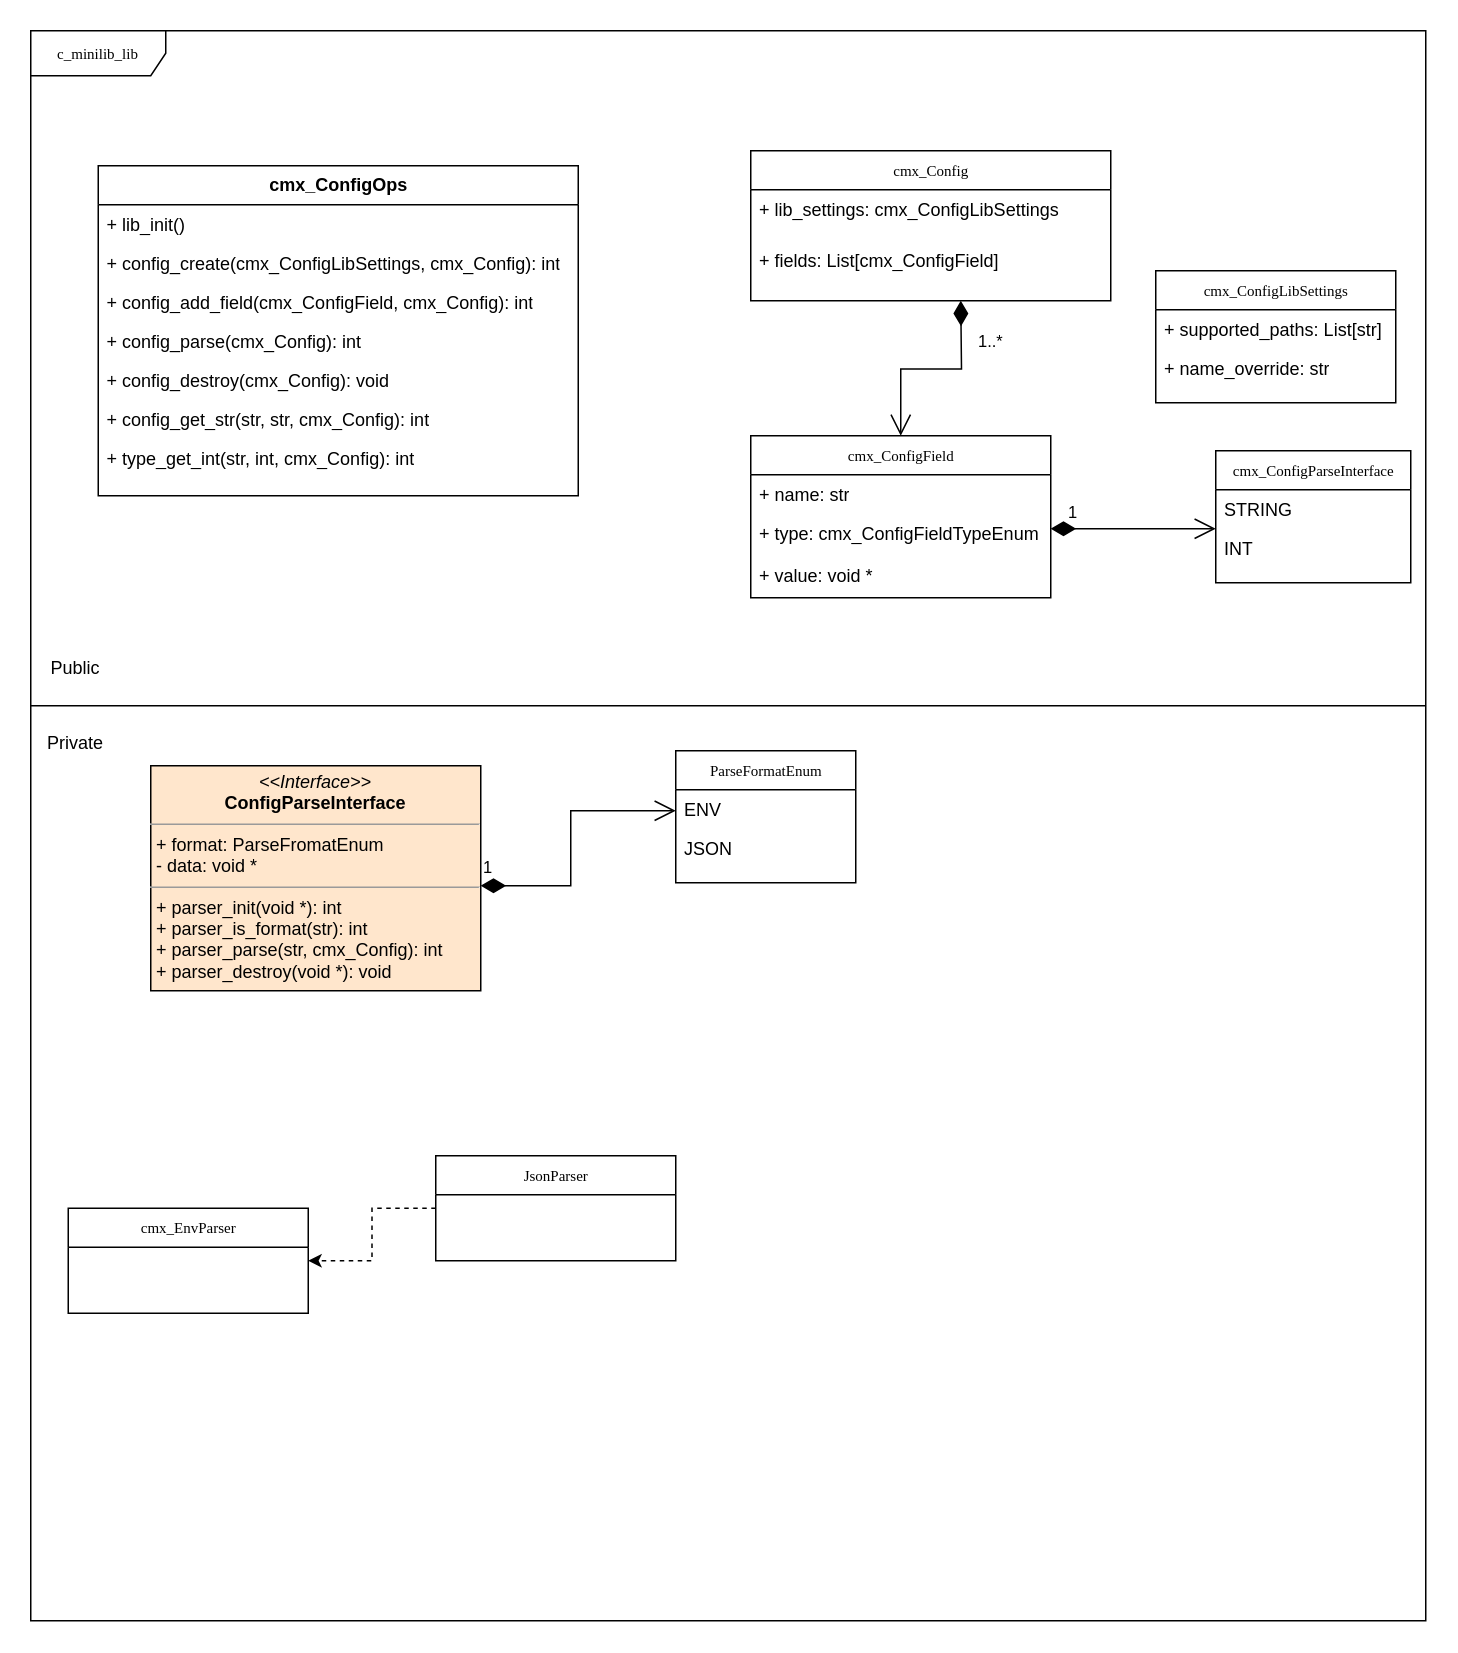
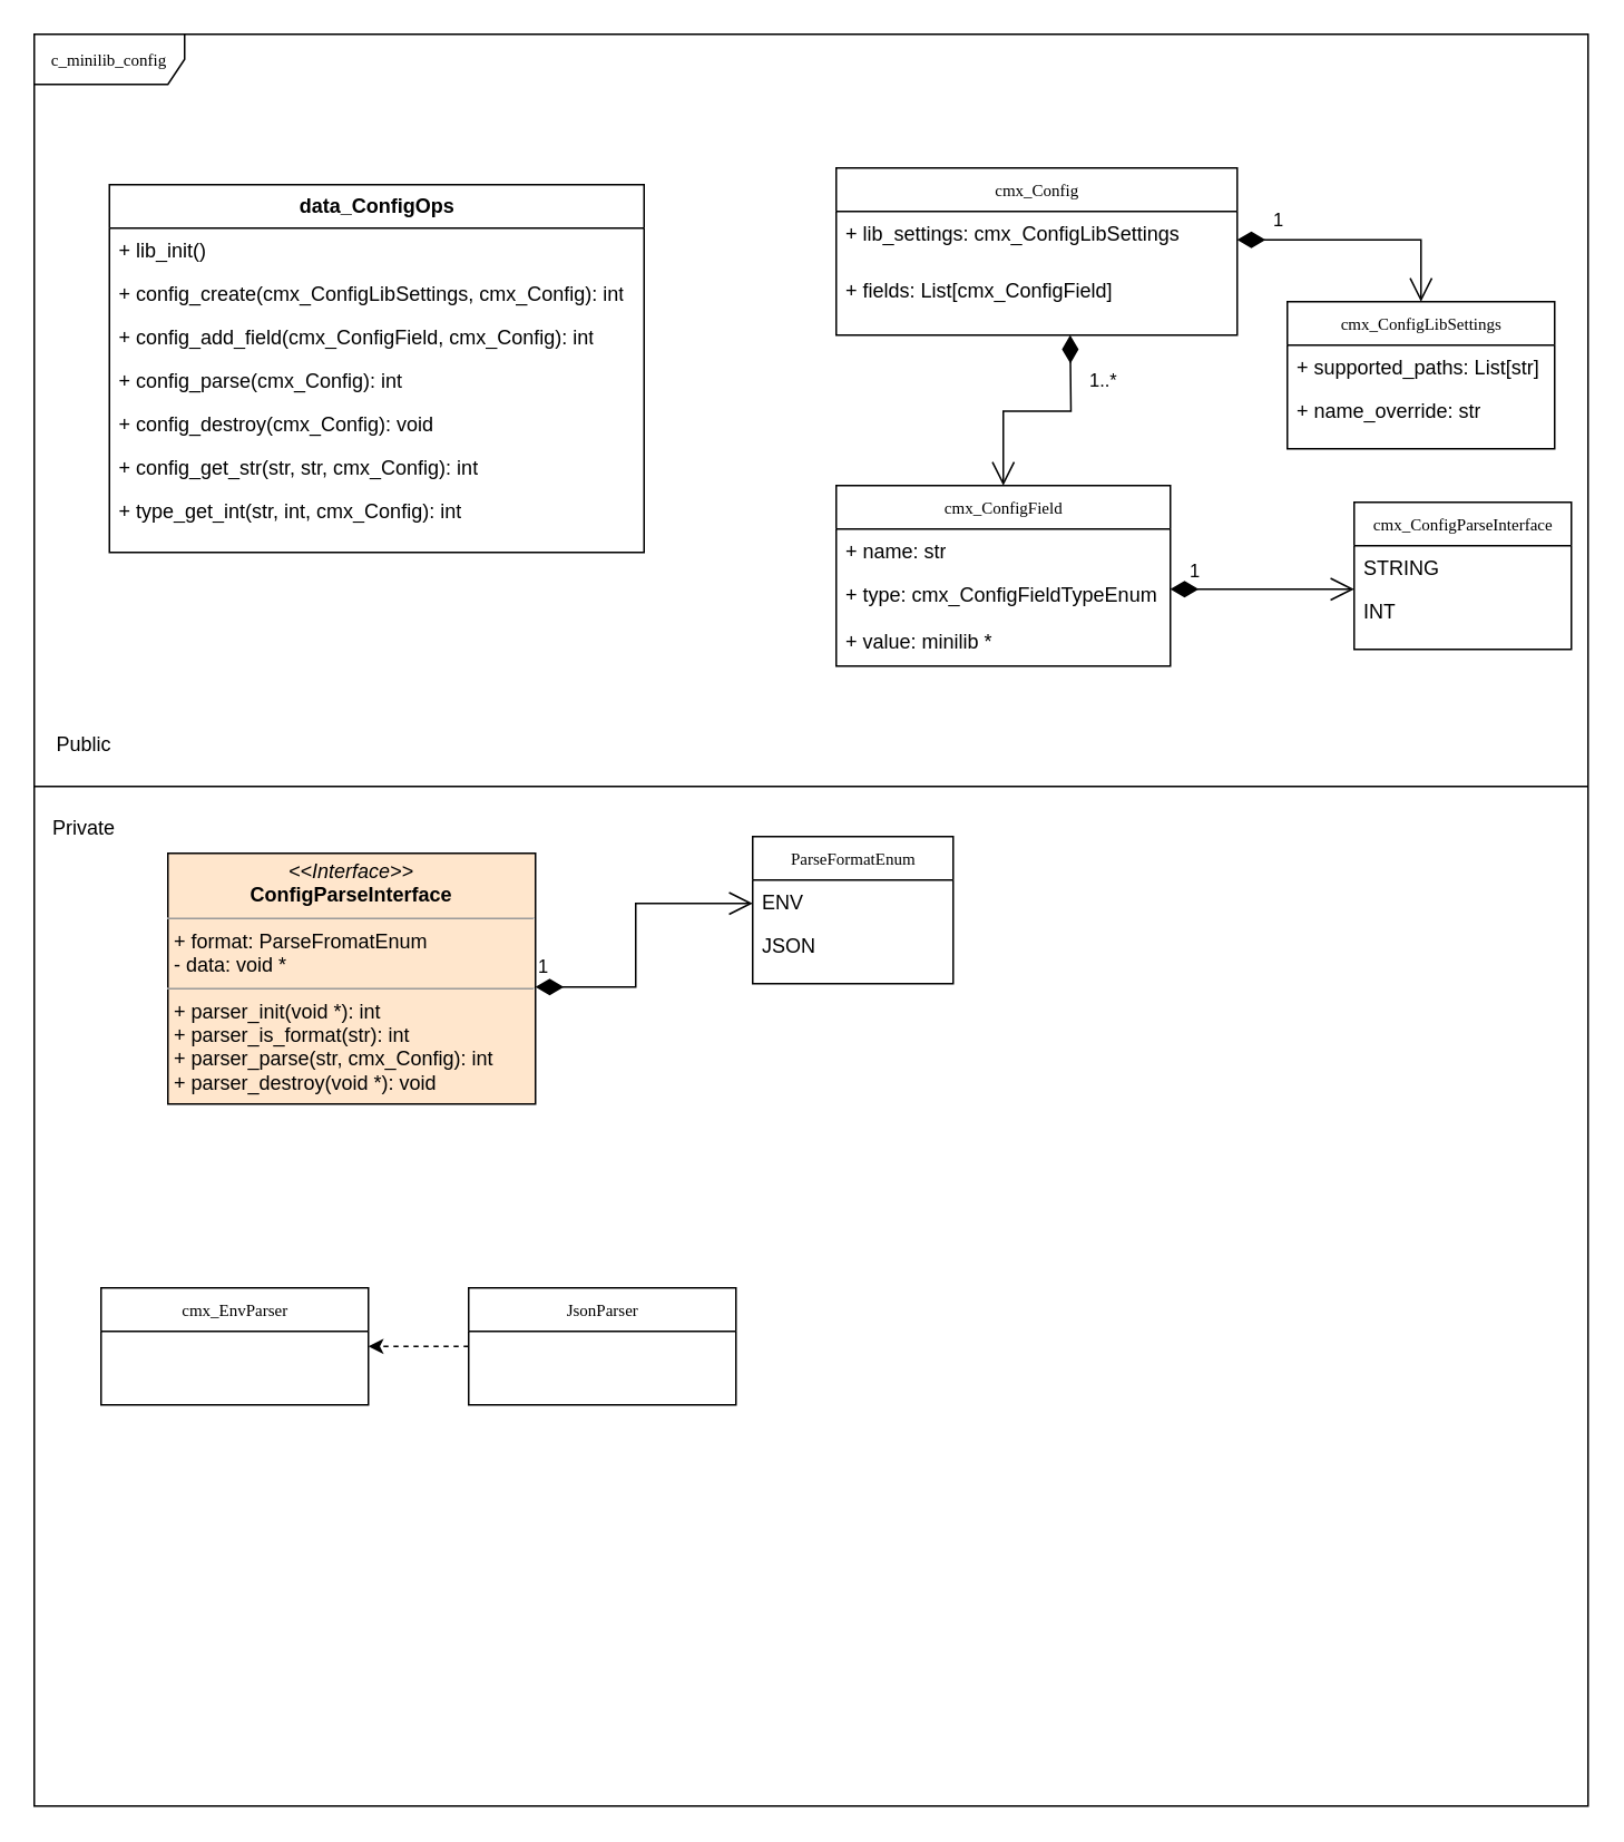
- <mxCell id="2" value="c_minilib_lib" style="shape=umlFrame;whiteSpace=wrap;html=1;rounded=0;shadow=0;comic=0;labelBackgroundColor=none;strokeWidth=1;fontFamily=Verdana;fontSize=10;align=center;width=90;height=30;movable=0;resizable=0;rotatable=0;deletable=0;editable=0;locked=1;connectable=0;" parent="1" vertex="1"><mxGeometry x="20" y="20" width="930" height="1060" as="geometry" /></mxCell>
+ <mxCell id="2" value="c_minilib_config" style="shape=umlFrame;whiteSpace=wrap;html=1;rounded=0;shadow=0;comic=0;labelBackgroundColor=none;strokeWidth=1;fontFamily=Verdana;fontSize=10;align=center;width=90;height=30;movable=0;resizable=0;rotatable=0;deletable=0;editable=0;locked=1;connectable=0;" parent="1" vertex="1"><mxGeometry x="20" y="20" width="930" height="1060" as="geometry" /></mxCell>
- <mxCell id="19" value="&lt;b style=&quot;font-family: Helvetica; font-size: 12px;&quot;&gt;cmx_ConfigOps&lt;/b&gt;" style="swimlane;html=1;fontStyle=0;childLayout=stackLayout;horizontal=1;startSize=26;fillColor=none;horizontalStack=0;resizeParent=1;resizeLast=0;collapsible=1;marginBottom=0;swimlaneFillColor=#ffffff;rounded=0;shadow=0;comic=0;labelBackgroundColor=none;strokeWidth=1;fontFamily=Verdana;fontSize=10;align=center;" vertex="1" parent="1"><mxGeometry x="65" y="110" width="320" height="220" as="geometry" /></mxCell>
+ <mxCell id="19" value="&lt;b style=&quot;font-family: Helvetica; font-size: 12px;&quot;&gt;data_ConfigOps&lt;/b&gt;" style="swimlane;html=1;fontStyle=0;childLayout=stackLayout;horizontal=1;startSize=26;fillColor=none;horizontalStack=0;resizeParent=1;resizeLast=0;collapsible=1;marginBottom=0;swimlaneFillColor=#ffffff;rounded=0;shadow=0;comic=0;labelBackgroundColor=none;strokeWidth=1;fontFamily=Verdana;fontSize=10;align=center;" vertex="1" parent="1"><mxGeometry x="65" y="110" width="320" height="220" as="geometry" /></mxCell>
+ <mxCell id="18" value="1" style="endArrow=open;html=1;endSize=12;startArrow=diamondThin;startSize=14;startFill=1;edgeStyle=orthogonalEdgeStyle;align=left;verticalAlign=bottom;rounded=0;entryX=0.5;entryY=0;entryDx=0;entryDy=0;" edge="1" parent="1" source="7" target="3"><mxGeometry x="-0.728" y="3" relative="1" as="geometry"><mxPoint x="710" y="130" as="sourcePoint" /><mxPoint x="870" y="130" as="targetPoint" /><mxPoint as="offset" /></mxGeometry></mxCell>
- <mxCell id="12" value="+ value: void *" style="text;html=1;strokeColor=none;fillColor=none;align=left;verticalAlign=top;spacingLeft=4;spacingRight=4;whiteSpace=wrap;overflow=hidden;rotatable=0;points=[[0,0.5],[1,0.5]];portConstraint=eastwest;" vertex="1" parent="9"><mxGeometry y="80" width="200" height="28" as="geometry" /></mxCell>
+ <mxCell id="12" value="+ value: minilib *" style="text;html=1;strokeColor=none;fillColor=none;align=left;verticalAlign=top;spacingLeft=4;spacingRight=4;whiteSpace=wrap;overflow=hidden;rotatable=0;points=[[0,0.5],[1,0.5]];portConstraint=eastwest;" vertex="1" parent="9"><mxGeometry y="80" width="200" height="28" as="geometry" /></mxCell>
- <mxCell id="36" value="JsonParser" style="swimlane;html=1;fontStyle=0;childLayout=stackLayout;horizontal=1;startSize=26;fillColor=none;horizontalStack=0;resizeParent=1;resizeLast=0;collapsible=1;marginBottom=0;swimlaneFillColor=#ffffff;rounded=0;shadow=0;comic=0;labelBackgroundColor=none;strokeWidth=1;fontFamily=Verdana;fontSize=10;align=center;" vertex="1" parent="1"><mxGeometry x="290" y="770" width="160" height="70" as="geometry" /></mxCell>
+ <mxCell id="36" value="JsonParser" style="swimlane;html=1;fontStyle=0;childLayout=stackLayout;horizontal=1;startSize=26;fillColor=none;horizontalStack=0;resizeParent=1;resizeLast=0;collapsible=1;marginBottom=0;swimlaneFillColor=#ffffff;rounded=0;shadow=0;comic=0;labelBackgroundColor=none;strokeWidth=1;fontFamily=Verdana;fontSize=10;align=center;" vertex="1" parent="1"><mxGeometry x="280" y="770" width="160" height="70" as="geometry" /></mxCell>
- <mxCell id="34" value="cmx_EnvParser" style="swimlane;html=1;fontStyle=0;childLayout=stackLayout;horizontal=1;startSize=26;fillColor=none;horizontalStack=0;resizeParent=1;resizeLast=0;collapsible=1;marginBottom=0;swimlaneFillColor=#ffffff;rounded=0;shadow=0;comic=0;labelBackgroundColor=none;strokeWidth=1;fontFamily=Verdana;fontSize=10;align=center;" vertex="1" parent="1"><mxGeometry x="45" y="805" width="160" height="70" as="geometry" /></mxCell>
+ <mxCell id="34" value="cmx_EnvParser" style="swimlane;html=1;fontStyle=0;childLayout=stackLayout;horizontal=1;startSize=26;fillColor=none;horizontalStack=0;resizeParent=1;resizeLast=0;collapsible=1;marginBottom=0;swimlaneFillColor=#ffffff;rounded=0;shadow=0;comic=0;labelBackgroundColor=none;strokeWidth=1;fontFamily=Verdana;fontSize=10;align=center;" vertex="1" parent="1"><mxGeometry x="60" y="770" width="160" height="70" as="geometry" /></mxCell>
